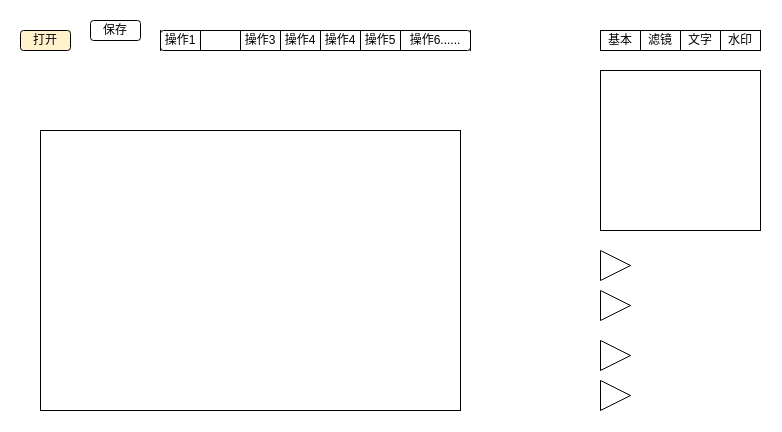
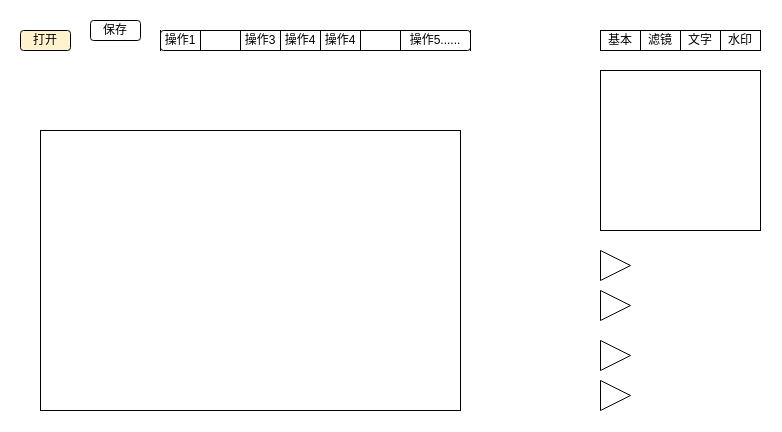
- <mxCell id="6" value="操作5" style="shape=partialRectangle;whiteSpace=wrap;html=1;bottom=0;top=0;fillColor=none;" vertex="1" parent="1"><mxGeometry x="360" y="30" width="40" height="20" as="geometry" /></mxCell>
- <mxCell id="10" value="操作6......" style="shape=partialRectangle;whiteSpace=wrap;html=1;bottom=0;top=0;fillColor=none;" vertex="1" parent="1"><mxGeometry x="400" y="30" width="70" height="20" as="geometry" /></mxCell>
+ <mxCell id="10" value="操作5......" style="shape=partialRectangle;whiteSpace=wrap;html=1;bottom=0;top=0;fillColor=none;" vertex="1" parent="1"><mxGeometry x="400" y="30" width="70" height="20" as="geometry" /></mxCell>
